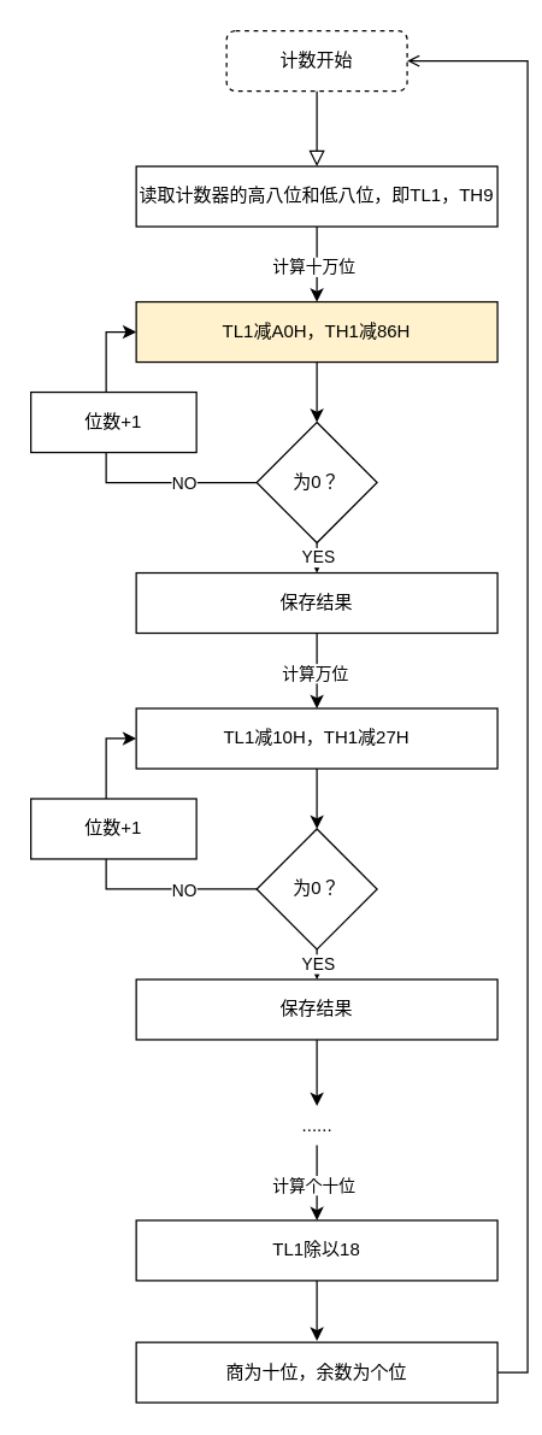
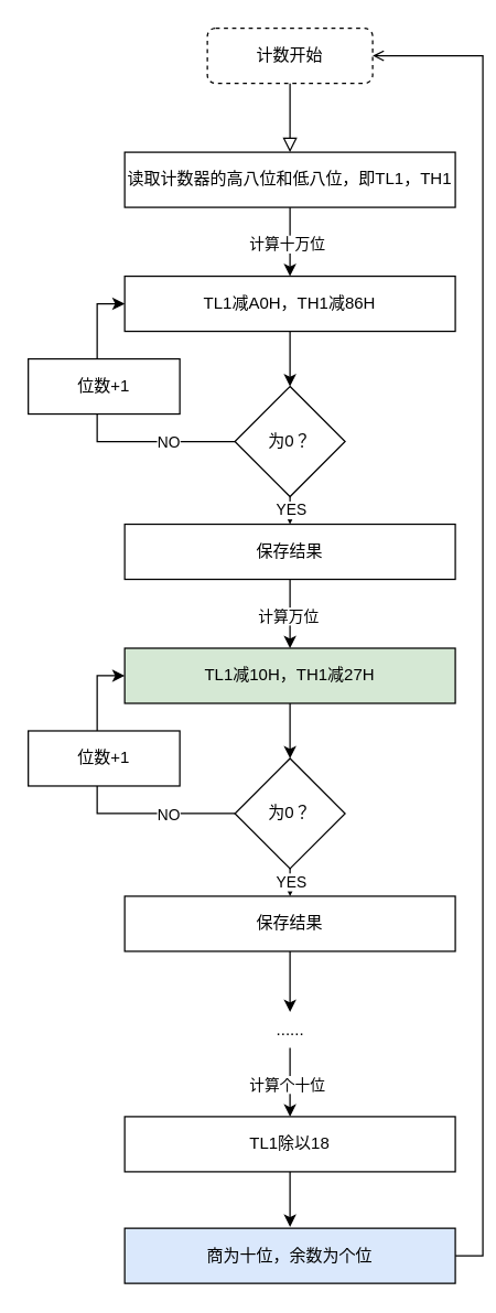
- <mxCell id="6" value="读取计数器的高八位和低八位，即TL1，TH9" style="rounded=0;whiteSpace=wrap;html=1;" vertex="1" parent="1"><mxGeometry x="90" y="110" width="240" height="40" as="geometry" /></mxCell>
+ <mxCell id="6" value="读取计数器的高八位和低八位，即TL1，TH1" style="rounded=0;whiteSpace=wrap;html=1;" vertex="1" parent="1"><mxGeometry x="90" y="110" width="240" height="40" as="geometry" /></mxCell>
- <mxCell id="8" value="TL1减A0H，TH1减86H" style="rounded=0;whiteSpace=wrap;html=1;fillColor=#fff2cc;" vertex="1" parent="1"><mxGeometry x="90" y="200" width="240" height="40" as="geometry" /></mxCell>
+ <mxCell id="8" value="TL1减A0H，TH1减86H" style="rounded=0;whiteSpace=wrap;html=1;" vertex="1" parent="1"><mxGeometry x="90" y="200" width="240" height="40" as="geometry" /></mxCell>
- <mxCell id="19" value="TL1减10H，TH1减27H" style="rounded=0;whiteSpace=wrap;html=1;" vertex="1" parent="1"><mxGeometry x="90" y="470" width="240" height="40" as="geometry" /></mxCell>
+ <mxCell id="19" value="TL1减10H，TH1减27H" style="rounded=0;whiteSpace=wrap;html=1;fillColor=#d5e8d4;" vertex="1" parent="1"><mxGeometry x="90" y="470" width="240" height="40" as="geometry" /></mxCell>
- <mxCell id="34" value="商为十位，余数为个位" style="rounded=0;whiteSpace=wrap;html=1;" vertex="1" parent="1"><mxGeometry x="90" y="891" width="240" height="40" as="geometry" /></mxCell>
+ <mxCell id="34" value="商为十位，余数为个位" style="rounded=0;whiteSpace=wrap;html=1;fillColor=#dae8fc;" vertex="1" parent="1"><mxGeometry x="90" y="891" width="240" height="40" as="geometry" /></mxCell>
